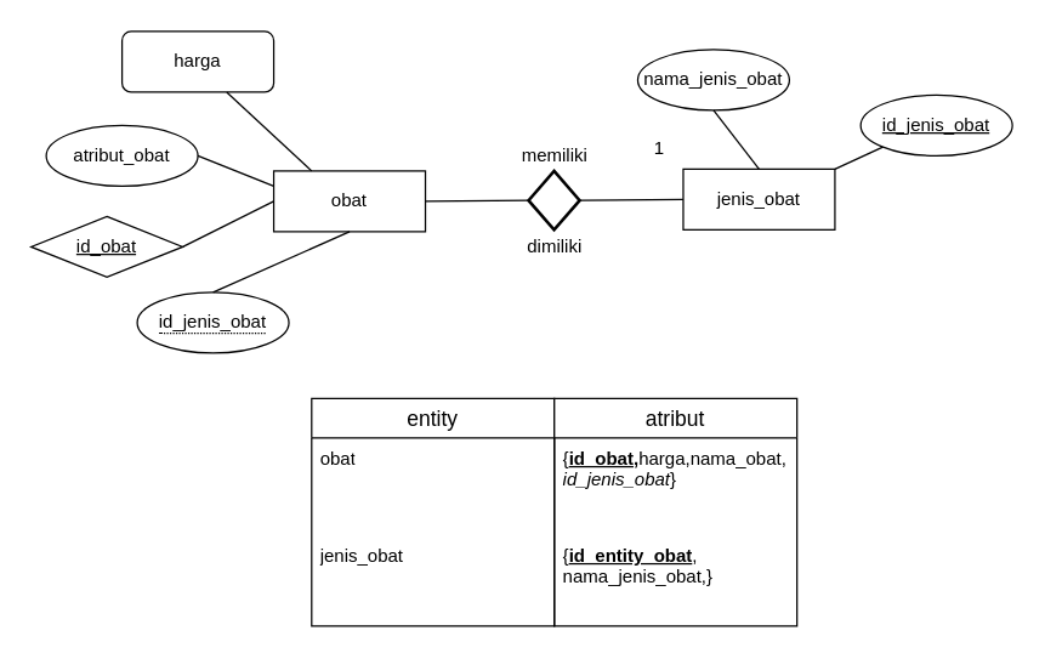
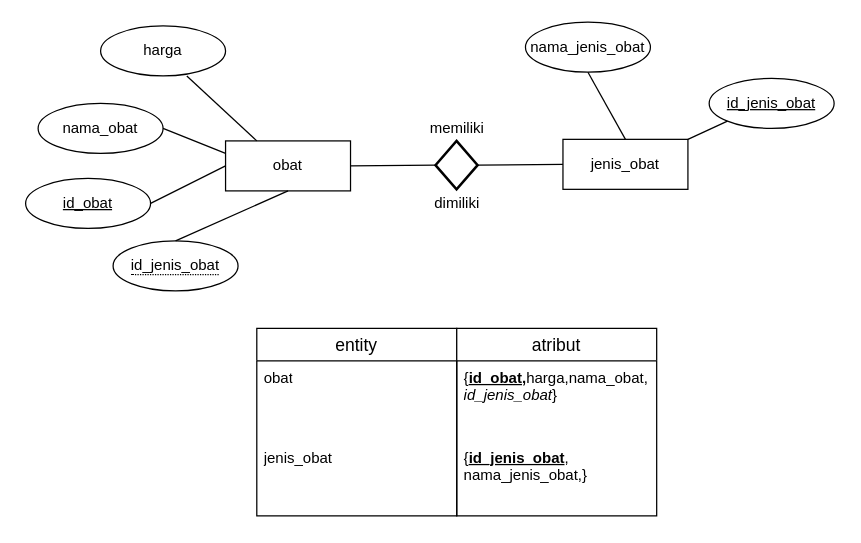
- <mxCell id="7" value="harga" style="whiteSpace=wrap;html=1;align=center;rounded=1;" vertex="1" parent="1"><mxGeometry x="80" y="20" width="100" height="40" as="geometry" /></mxCell>
+ <mxCell id="7" value="harga" style="ellipse;whiteSpace=wrap;html=1;align=center;" vertex="1" parent="1"><mxGeometry x="80" y="20" width="100" height="40" as="geometry" /></mxCell>
- <mxCell id="8" value="nama_jenis_obat" style="ellipse;whiteSpace=wrap;html=1;align=center;" vertex="1" parent="1"><mxGeometry x="420" y="32" width="100" height="40" as="geometry" /></mxCell>
+ <mxCell id="8" value="nama_jenis_obat" style="ellipse;whiteSpace=wrap;html=1;align=center;" vertex="1" parent="1"><mxGeometry x="420" y="17" width="100" height="40" as="geometry" /></mxCell>
- <mxCell id="17" value="1" style="text;html=1;align=center;verticalAlign=middle;resizable=0;points=[];autosize=1;strokeColor=none;fillColor=none;" vertex="1" parent="1"><mxGeometry x="419" y="82" width="30" height="30" as="geometry" /></mxCell>
- <mxCell id="9" value="atribut_obat" style="ellipse;whiteSpace=wrap;html=1;align=center;" vertex="1" parent="1"><mxGeometry x="30" y="82" width="100" height="40" as="geometry" /></mxCell>
+ <mxCell id="9" value="nama_obat" style="ellipse;whiteSpace=wrap;html=1;align=center;" vertex="1" parent="1"><mxGeometry x="30" y="82" width="100" height="40" as="geometry" /></mxCell>
- <mxCell id="10" value="id_obat" style="rhombus;whiteSpace=wrap;html=1;align=center;fontStyle=4;" vertex="1" parent="1"><mxGeometry x="20" y="142" width="100" height="40" as="geometry" /></mxCell>
+ <mxCell id="10" value="id_obat" style="ellipse;whiteSpace=wrap;html=1;align=center;fontStyle=4;" vertex="1" parent="1"><mxGeometry x="20" y="142" width="100" height="40" as="geometry" /></mxCell>
- <mxCell id="25" value="{&lt;b&gt;&lt;u&gt;id_entity_obat&lt;/u&gt;&lt;/b&gt;,&lt;div&gt;nama_jenis_obat,&lt;span style=&quot;background-color: initial;&quot;&gt;}&lt;/span&gt;&lt;/div&gt;" style="text;strokeColor=none;fillColor=none;spacingLeft=4;spacingRight=4;overflow=hidden;rotatable=0;points=[[0,0.5],[1,0.5]];portConstraint=eastwest;fontSize=12;whiteSpace=wrap;html=1;" vertex="1" parent="23"><mxGeometry y="90" width="160" height="60" as="geometry" /></mxCell>
+ <mxCell id="25" value="{&lt;b&gt;&lt;u&gt;id_jenis_obat&lt;/u&gt;&lt;/b&gt;,&lt;div&gt;nama_jenis_obat,&lt;span style=&quot;background-color: initial;&quot;&gt;}&lt;/span&gt;&lt;/div&gt;" style="text;strokeColor=none;fillColor=none;spacingLeft=4;spacingRight=4;overflow=hidden;rotatable=0;points=[[0,0.5],[1,0.5]];portConstraint=eastwest;fontSize=12;whiteSpace=wrap;html=1;" vertex="1" parent="23"><mxGeometry y="90" width="160" height="60" as="geometry" /></mxCell>
